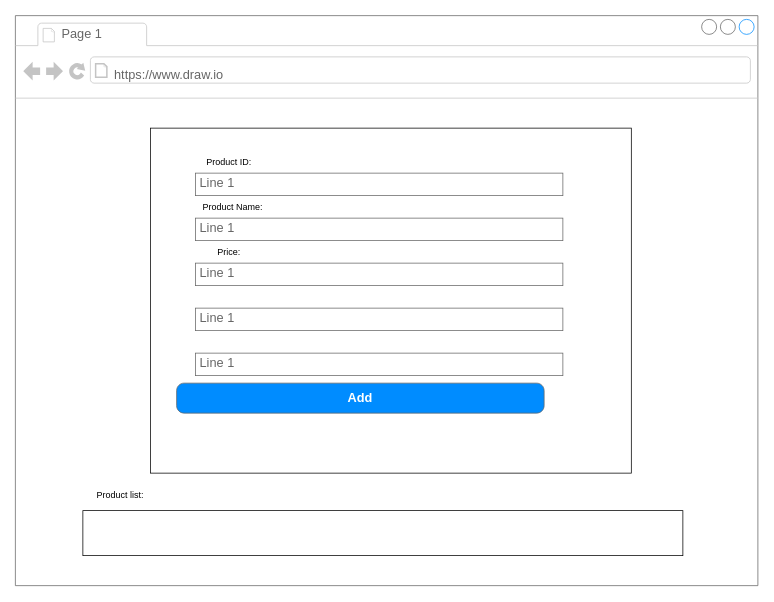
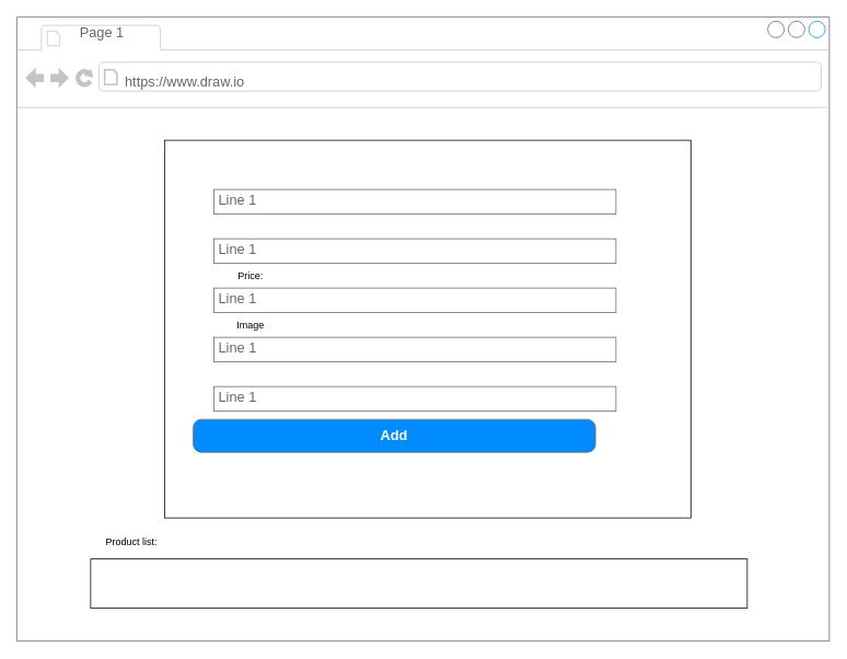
- <mxCell id="3" value="Page 1" style="strokeWidth=1;shadow=0;dashed=0;align=center;html=1;shape=mxgraph.mockup.containers.anchor;fontSize=17;fontColor=#666666;align=left;whiteSpace=wrap;" vertex="1" parent="2"><mxGeometry x="60" y="12" width="110" height="26" as="geometry" /></mxCell>
+ <mxCell id="3" value="Page 1" style="strokeWidth=1;shadow=0;dashed=0;align=center;html=1;shape=mxgraph.mockup.containers.anchor;fontSize=17;fontColor=#666666;align=left;whiteSpace=wrap;" vertex="1" parent="2"><mxGeometry x="75" y="7" width="110" height="26" as="geometry" /></mxCell>
- <mxCell id="10" value="Product ID:" style="text;html=1;align=center;verticalAlign=middle;whiteSpace=wrap;rounded=0;" vertex="1" parent="2"><mxGeometry x="235" y="180" width="100" height="30" as="geometry" /></mxCell>
- <mxCell id="11" value="Product Name:" style="text;html=1;align=center;verticalAlign=middle;whiteSpace=wrap;rounded=0;" vertex="1" parent="2"><mxGeometry x="240" y="240" width="100" height="30" as="geometry" /></mxCell>
+ <mxCell id="14" value="Image" style="text;html=1;align=center;verticalAlign=middle;whiteSpace=wrap;rounded=0;" vertex="1" parent="2"><mxGeometry x="240" y="360" width="90" height="30" as="geometry" /></mxCell>
